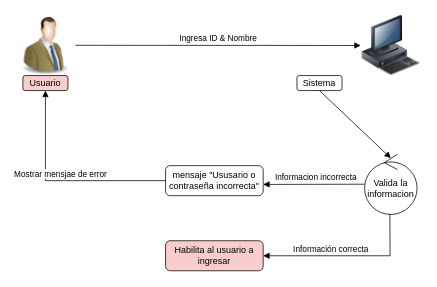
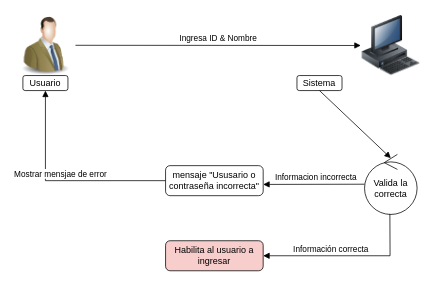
- <mxCell id="3" value="Usuario" style="rounded=1;whiteSpace=wrap;html=1;fillColor=#f8cecc;" vertex="1" parent="1"><mxGeometry x="30" y="100" width="60" height="20" as="geometry" /></mxCell>
+ <mxCell id="3" value="Usuario" style="rounded=1;whiteSpace=wrap;html=1;" vertex="1" parent="1"><mxGeometry x="30" y="100" width="60" height="20" as="geometry" /></mxCell>
- <mxCell id="8" value="Valida la informacion" style="ellipse;shape=umlControl;whiteSpace=wrap;html=1;" vertex="1" parent="1"><mxGeometry x="485" y="205" width="70" height="80" as="geometry" /></mxCell>
+ <mxCell id="8" value="Valida la correcta" style="ellipse;shape=umlControl;whiteSpace=wrap;html=1;" vertex="1" parent="1"><mxGeometry x="485" y="205" width="70" height="80" as="geometry" /></mxCell>
